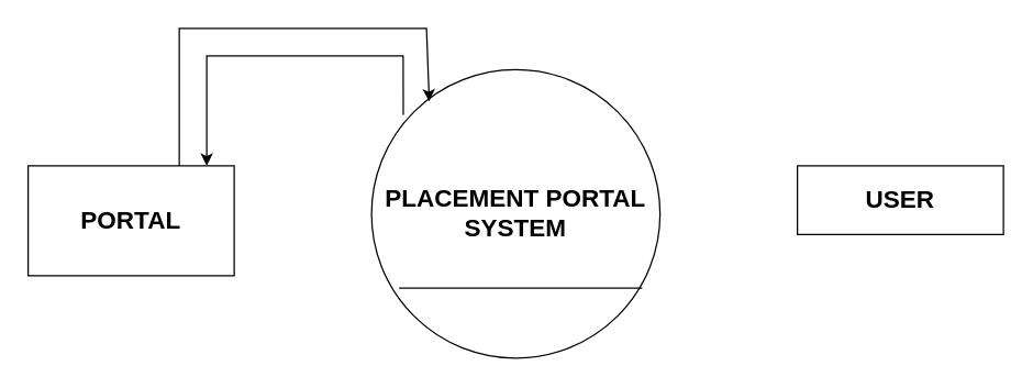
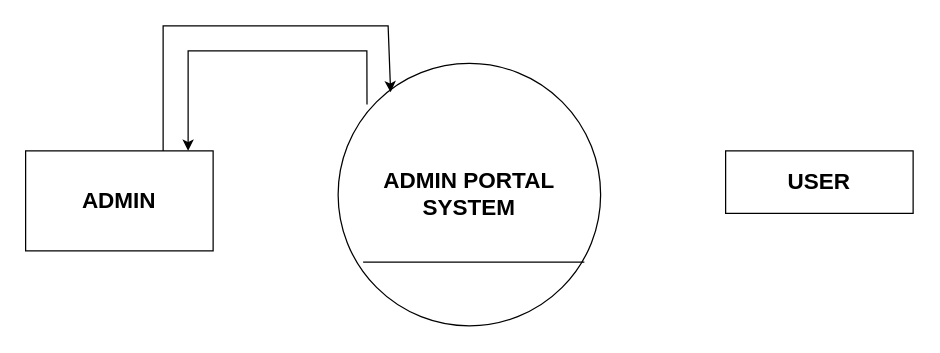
- <mxCell id="2" value="&lt;font style=&quot;font-size: 18px;&quot;&gt;&lt;b&gt;PLACEMENT PORTAL&lt;/b&gt;&lt;/font&gt;&lt;div&gt;&lt;font style=&quot;font-size: 18px;&quot;&gt;&lt;b&gt;SYSTEM&lt;/b&gt;&lt;/font&gt;&lt;/div&gt;" style="ellipse;whiteSpace=wrap;html=1;aspect=fixed;" vertex="1" parent="1"><mxGeometry x="270" y="50" width="210" height="210" as="geometry" /></mxCell>
+ <mxCell id="2" value="&lt;font style=&quot;font-size: 18px;&quot;&gt;&lt;b&gt;ADMIN PORTAL&lt;/b&gt;&lt;/font&gt;&lt;div&gt;&lt;font style=&quot;font-size: 18px;&quot;&gt;&lt;b&gt;SYSTEM&lt;/b&gt;&lt;/font&gt;&lt;/div&gt;" style="ellipse;whiteSpace=wrap;html=1;aspect=fixed;" vertex="1" parent="1"><mxGeometry x="270" y="50" width="210" height="210" as="geometry" /></mxCell>
- <mxCell id="4" value="&lt;b&gt;&lt;font style=&quot;font-size: 18px;&quot;&gt;PORTAL&lt;/font&gt;&lt;/b&gt;" style="rounded=0;whiteSpace=wrap;html=1;" vertex="1" parent="1"><mxGeometry x="20" y="120" width="150" height="80" as="geometry" /></mxCell>
+ <mxCell id="4" value="&lt;b&gt;&lt;font style=&quot;font-size: 18px;&quot;&gt;ADMIN&lt;/font&gt;&lt;/b&gt;" style="rounded=0;whiteSpace=wrap;html=1;" vertex="1" parent="1"><mxGeometry x="20" y="120" width="150" height="80" as="geometry" /></mxCell>
